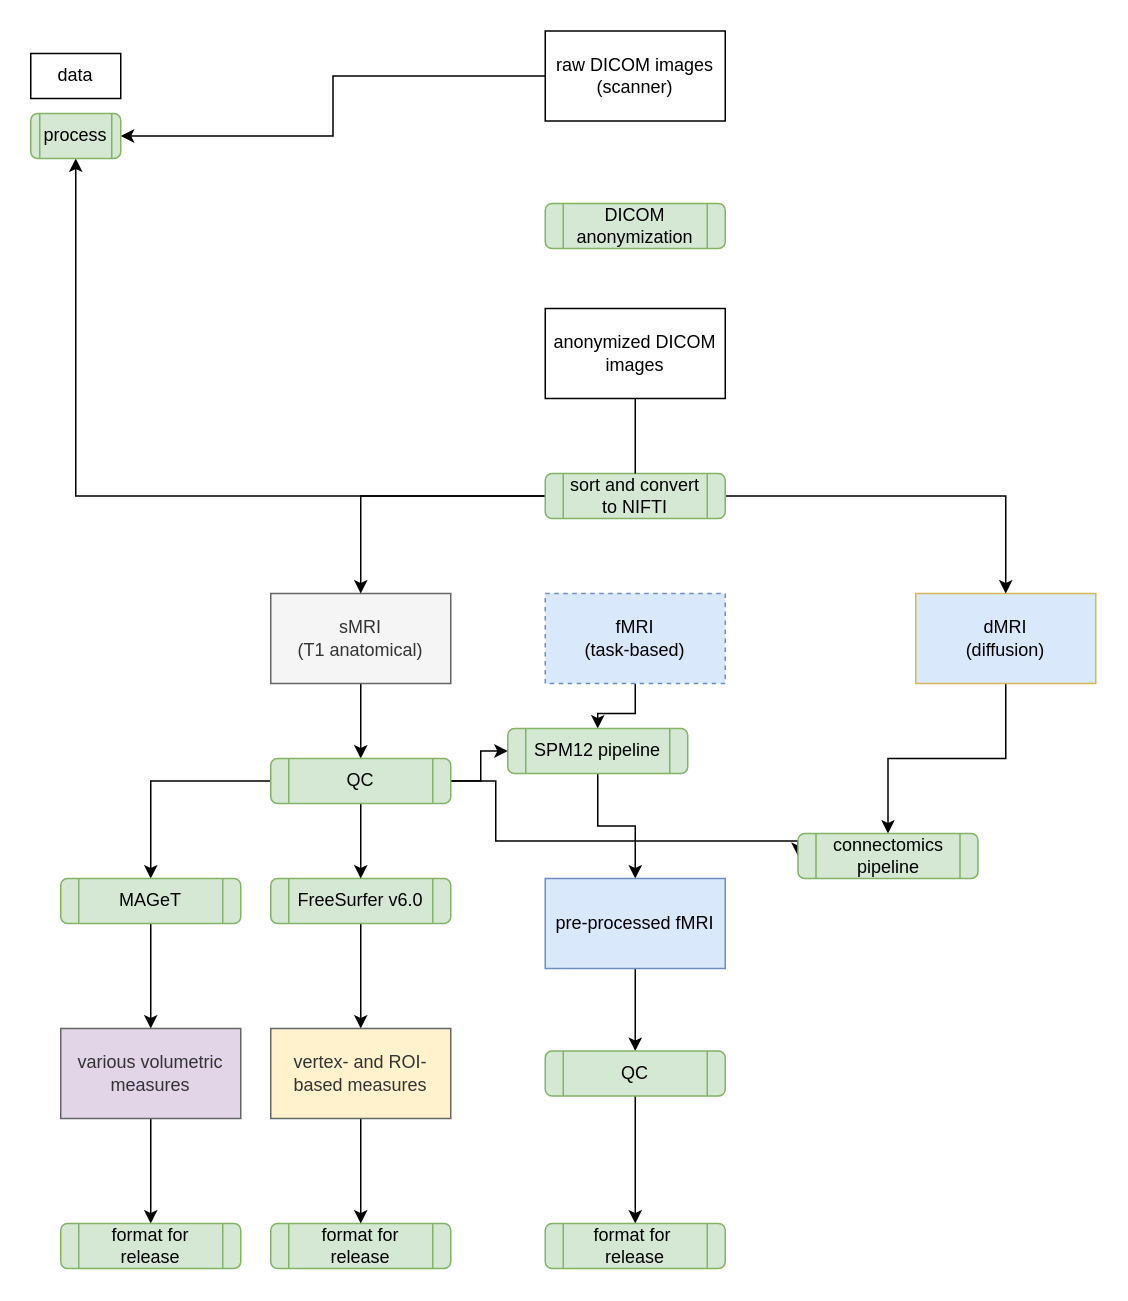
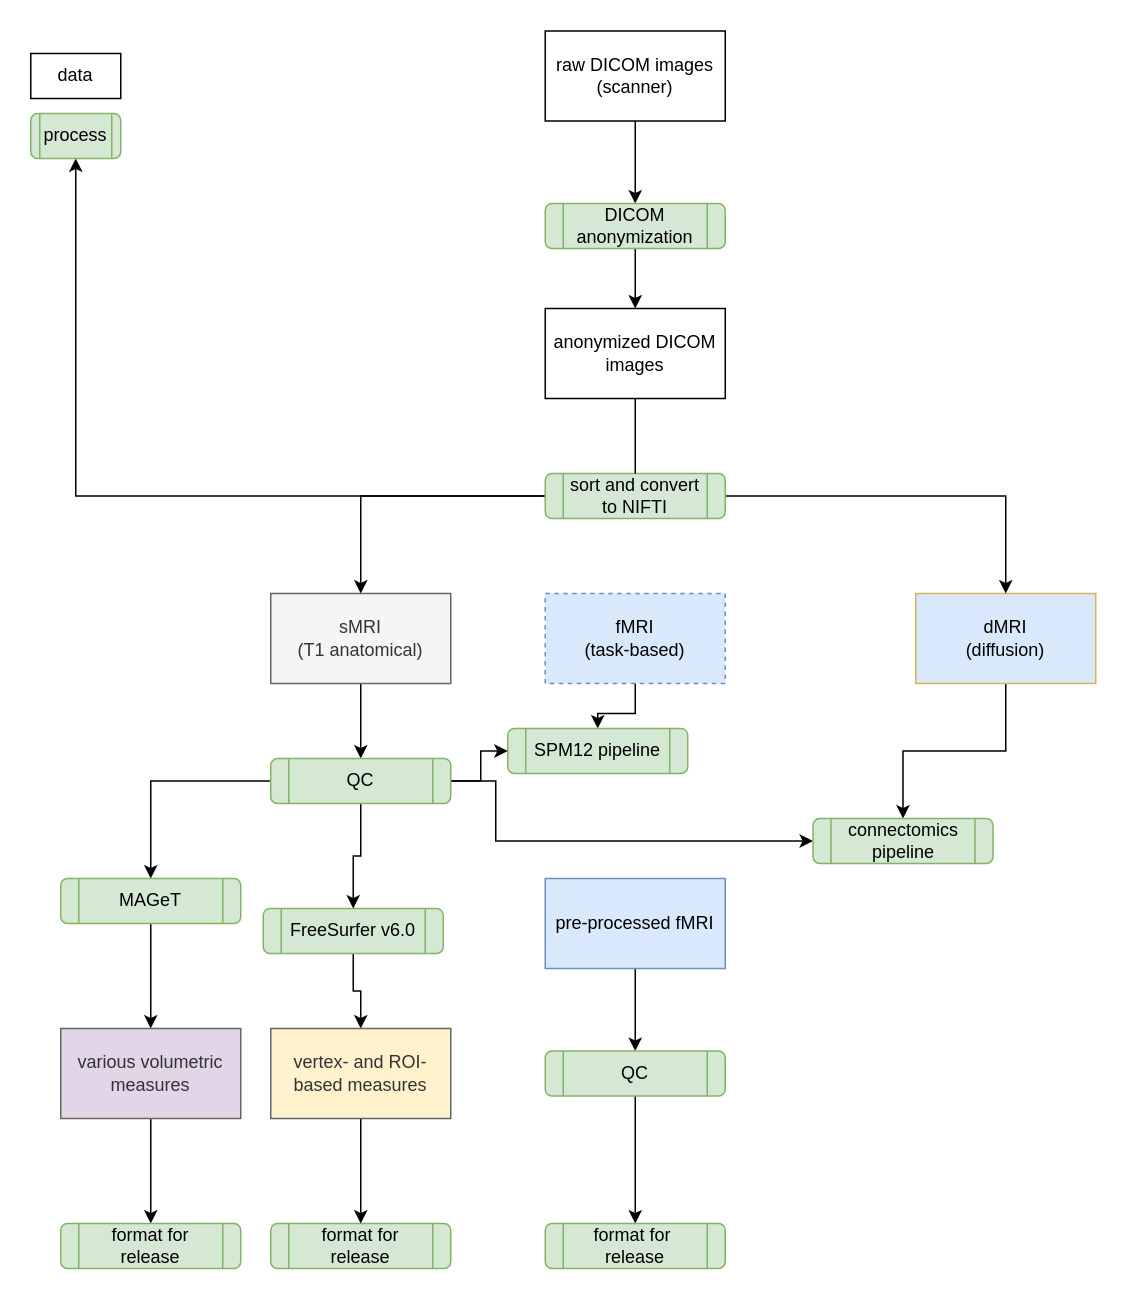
- <mxCell id="2" value="" style="edgeStyle=orthogonalEdgeStyle;rounded=0;orthogonalLoop=1;jettySize=auto;html=1;" parent="1" source="3" target="18" edge="1"><mxGeometry relative="1" as="geometry" /></mxCell>
+ <mxCell id="2" value="" style="edgeStyle=orthogonalEdgeStyle;rounded=0;orthogonalLoop=1;jettySize=auto;html=1;" parent="1" source="3" target="5" edge="1"><mxGeometry relative="1" as="geometry" /></mxCell>
+ <mxCell id="4" value="" style="edgeStyle=orthogonalEdgeStyle;rounded=0;orthogonalLoop=1;jettySize=auto;html=1;" parent="1" source="5" target="17" edge="1"><mxGeometry relative="1" as="geometry" /></mxCell>
- <mxCell id="20" value="" style="edgeStyle=orthogonalEdgeStyle;rounded=0;orthogonalLoop=1;jettySize=auto;html=1;" parent="1" source="21" target="23" edge="1"><mxGeometry relative="1" as="geometry" /></mxCell>
- <mxCell id="37" value="connectomics pipeline" style="shape=process;whiteSpace=wrap;html=1;backgroundOutline=1;rounded=1;shadow=0;glass=0;comic=0;fillColor=#d5e8d4;strokeColor=#82b366;" parent="1" vertex="1"><mxGeometry x="531.5" y="555" width="120" height="30" as="geometry" /></mxCell>
+ <mxCell id="37" value="connectomics pipeline" style="shape=process;whiteSpace=wrap;html=1;backgroundOutline=1;rounded=1;shadow=0;glass=0;comic=0;fillColor=#d5e8d4;strokeColor=#82b366;" parent="1" vertex="1"><mxGeometry x="541.5" y="545" width="120" height="30" as="geometry" /></mxCell>
- <mxCell id="25" value="FreeSurfer v6.0" style="shape=process;whiteSpace=wrap;html=1;backgroundOutline=1;rounded=1;shadow=0;glass=0;comic=0;fillColor=#d5e8d4;strokeColor=#82b366;" parent="1" vertex="1"><mxGeometry x="180" y="585" width="120" height="30" as="geometry" /></mxCell>
+ <mxCell id="25" value="FreeSurfer v6.0" style="shape=process;whiteSpace=wrap;html=1;backgroundOutline=1;rounded=1;shadow=0;glass=0;comic=0;fillColor=#d5e8d4;strokeColor=#82b366;" parent="1" vertex="1"><mxGeometry x="175" y="605" width="120" height="30" as="geometry" /></mxCell>
